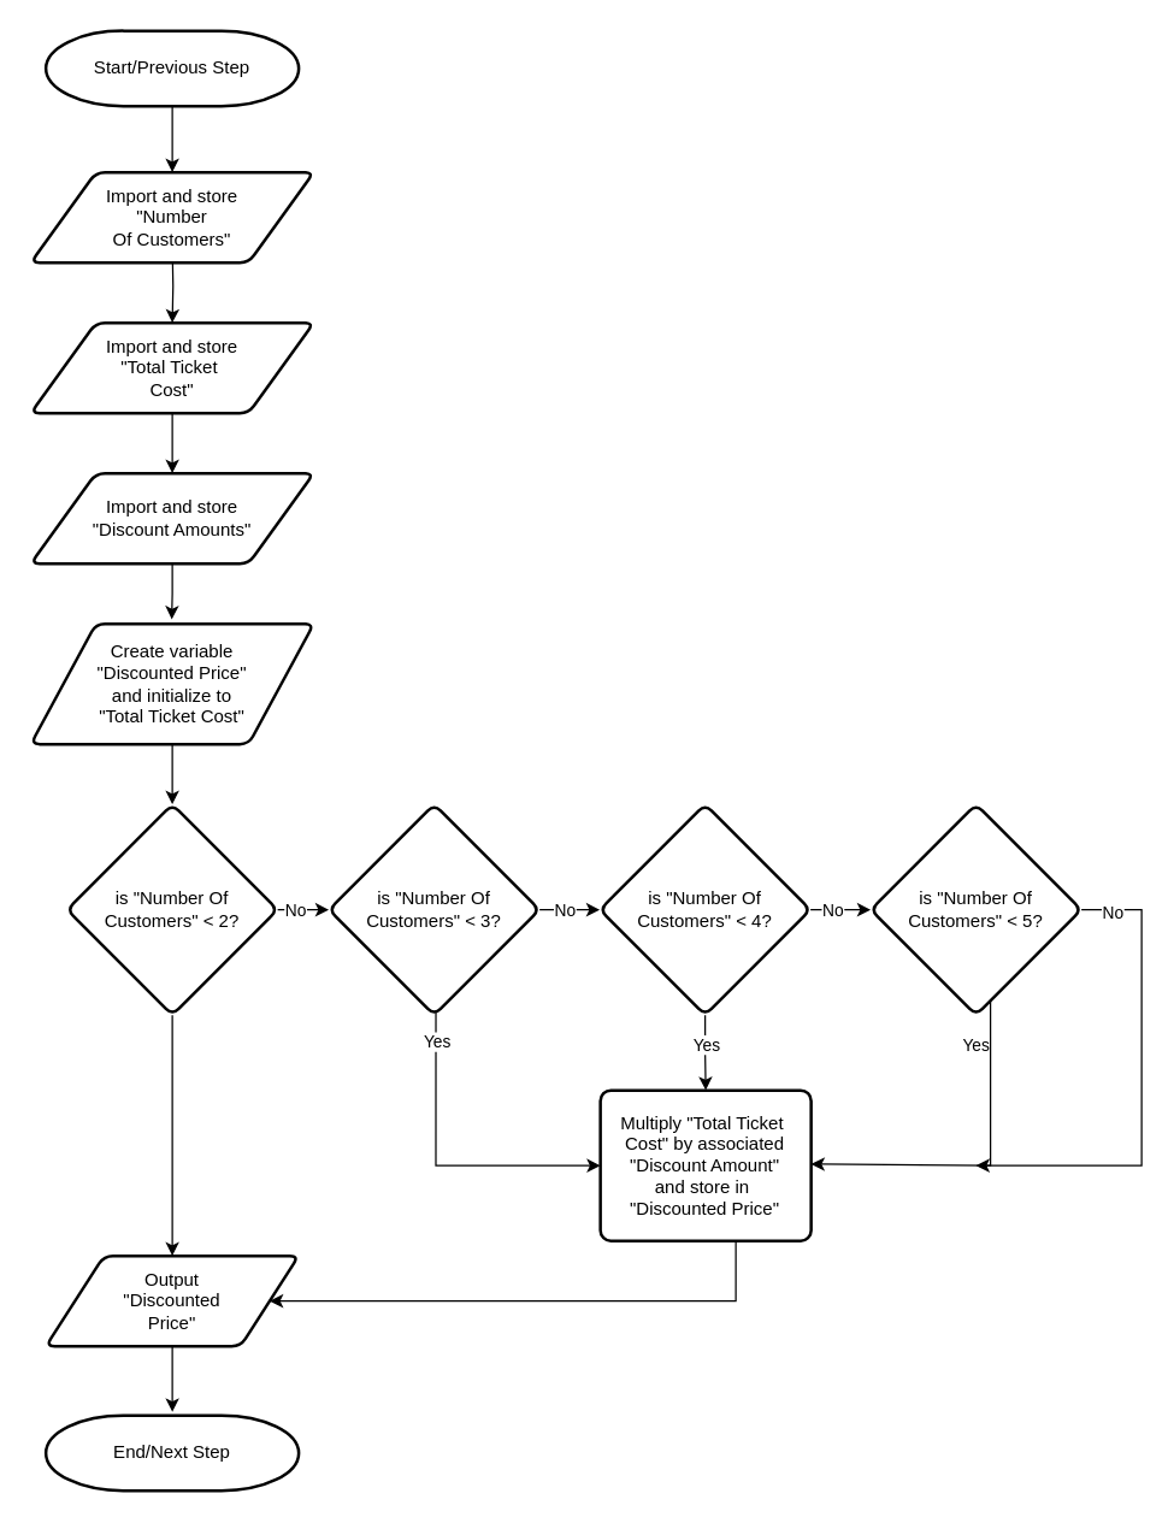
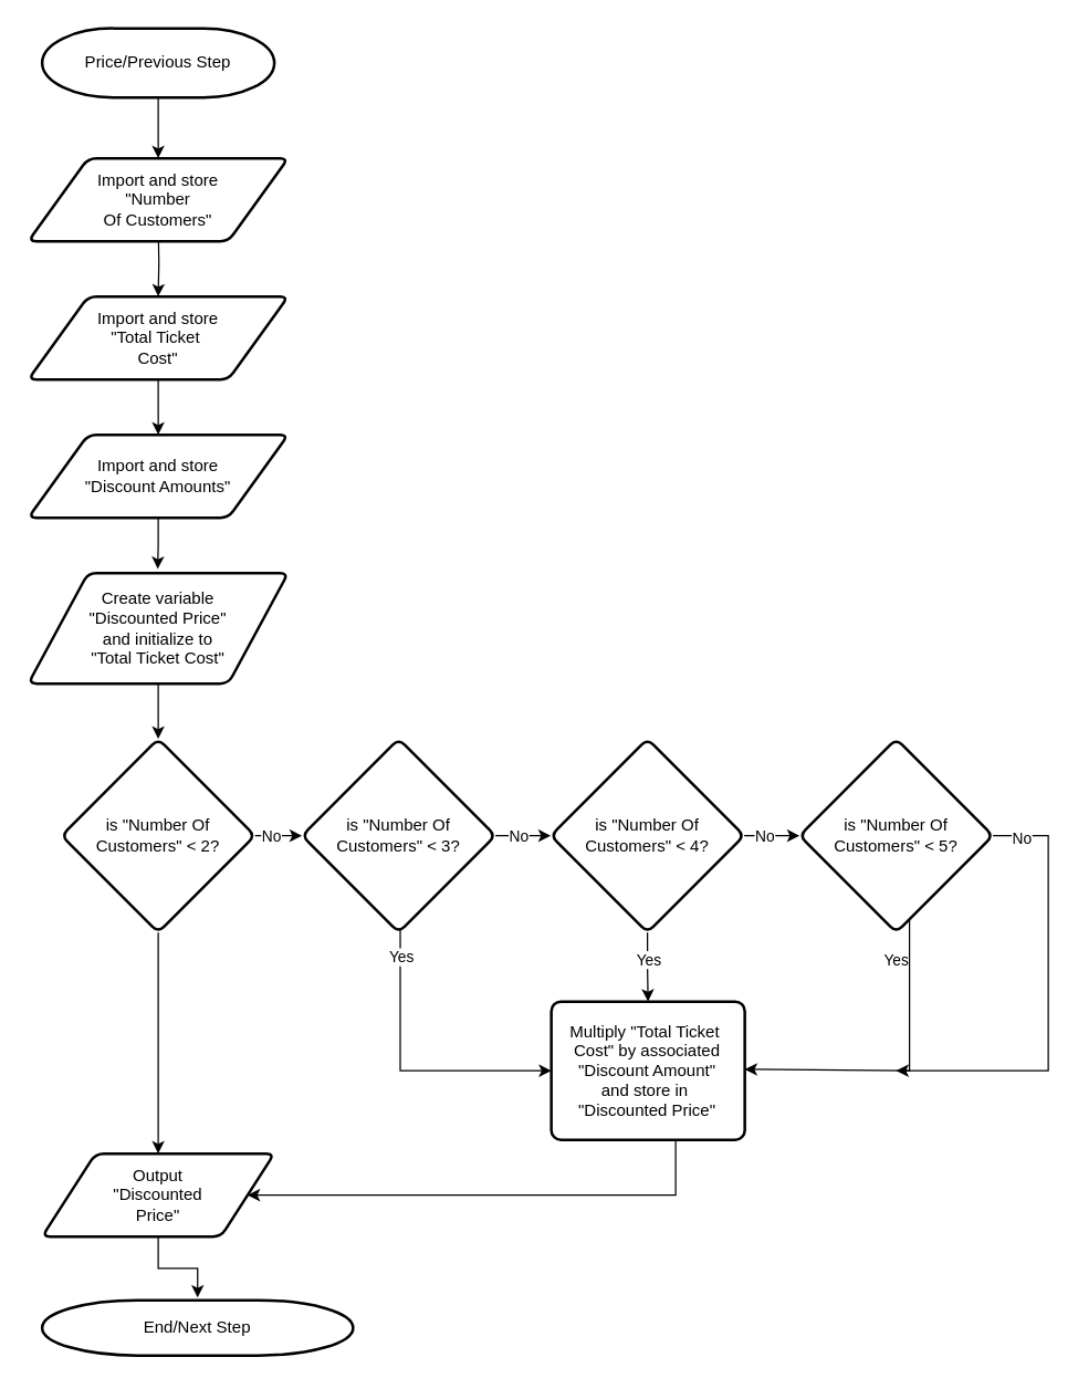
- <mxCell id="2" value="Start/Previous Step" style="strokeWidth=2;html=1;shape=mxgraph.flowchart.terminator;whiteSpace=wrap;spacing=20;spacingTop=5;spacingBottom=5;spacingLeft=5;spacingRight=5;" vertex="1" parent="1"><mxGeometry x="30" y="20" width="168" height="50" as="geometry" /></mxCell>
+ <mxCell id="2" value="Price/Previous Step" style="strokeWidth=2;html=1;shape=mxgraph.flowchart.terminator;whiteSpace=wrap;spacing=20;spacingTop=5;spacingBottom=5;spacingLeft=5;spacingRight=5;" vertex="1" parent="1"><mxGeometry x="30" y="20" width="168" height="50" as="geometry" /></mxCell>
- <mxCell id="35" value="End/Next Step" style="strokeWidth=2;html=1;shape=mxgraph.flowchart.terminator;whiteSpace=wrap;spacing=20;spacingTop=5;spacingBottom=5;spacingLeft=5;spacingRight=5;" vertex="1" parent="1"><mxGeometry x="30" y="940" width="168" height="50" as="geometry" /></mxCell>
+ <mxCell id="35" value="End/Next Step" style="strokeWidth=2;html=1;shape=mxgraph.flowchart.terminator;whiteSpace=wrap;spacing=20;spacingTop=5;spacingBottom=5;spacingLeft=5;spacingRight=5;" vertex="1" parent="1"><mxGeometry x="30" y="940" width="225" height="40" as="geometry" /></mxCell>
